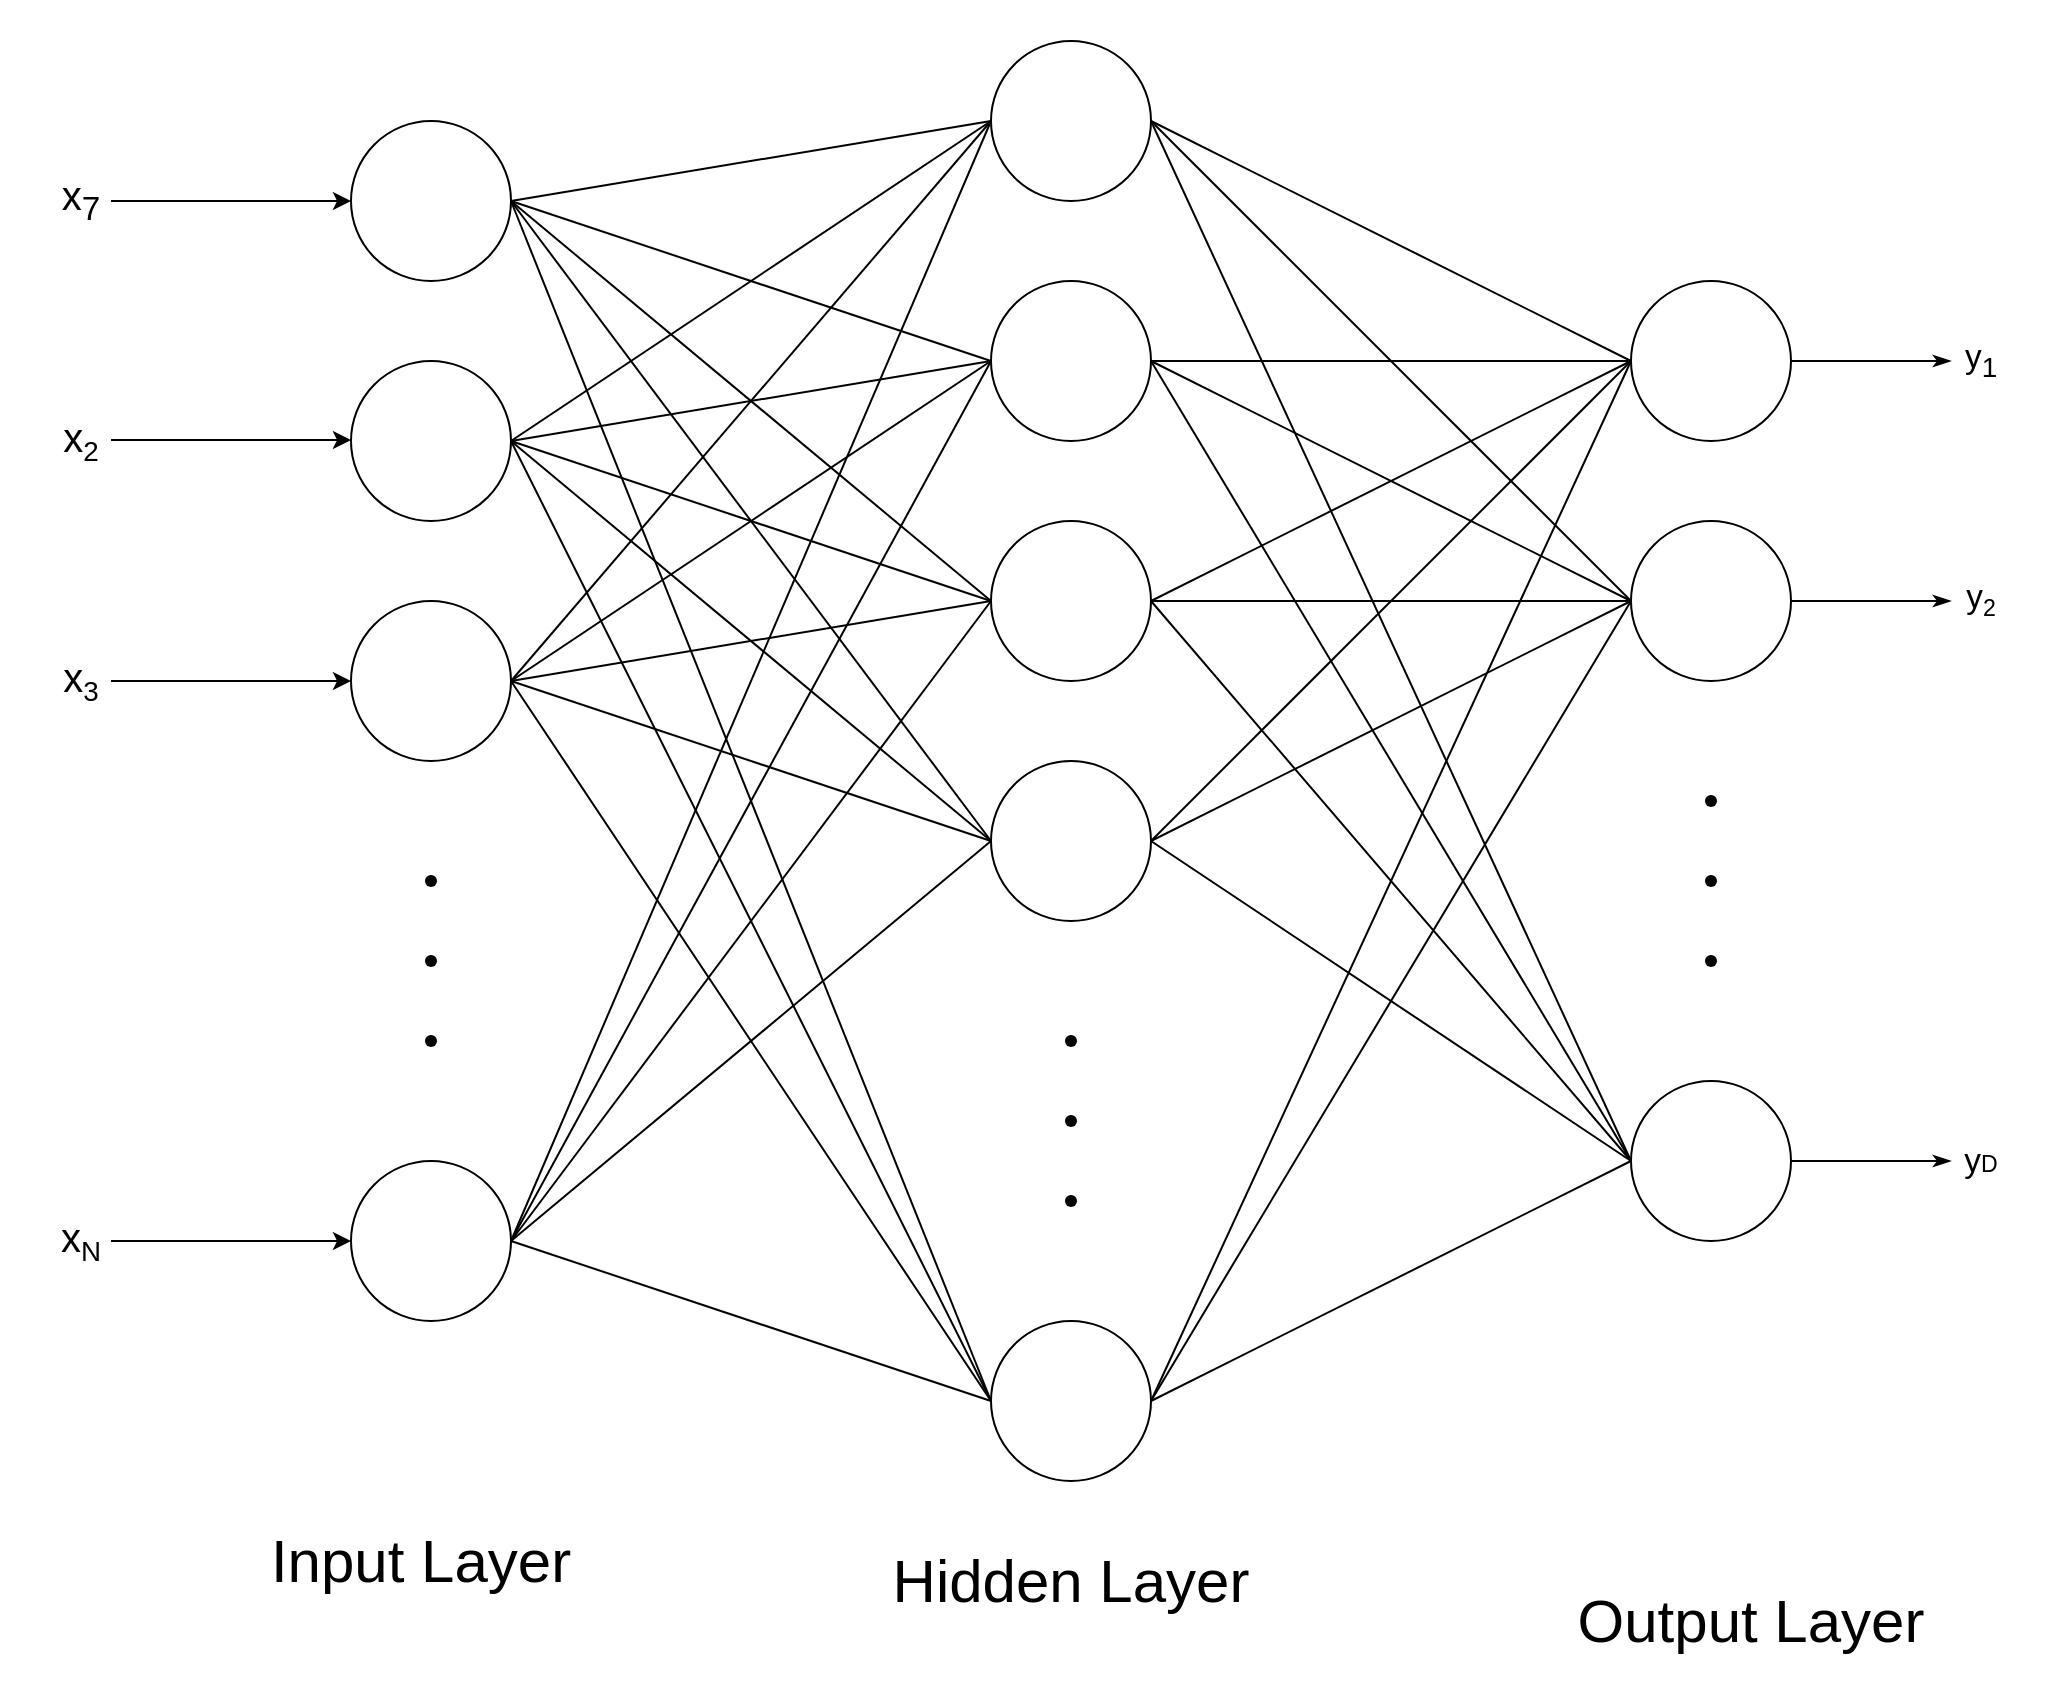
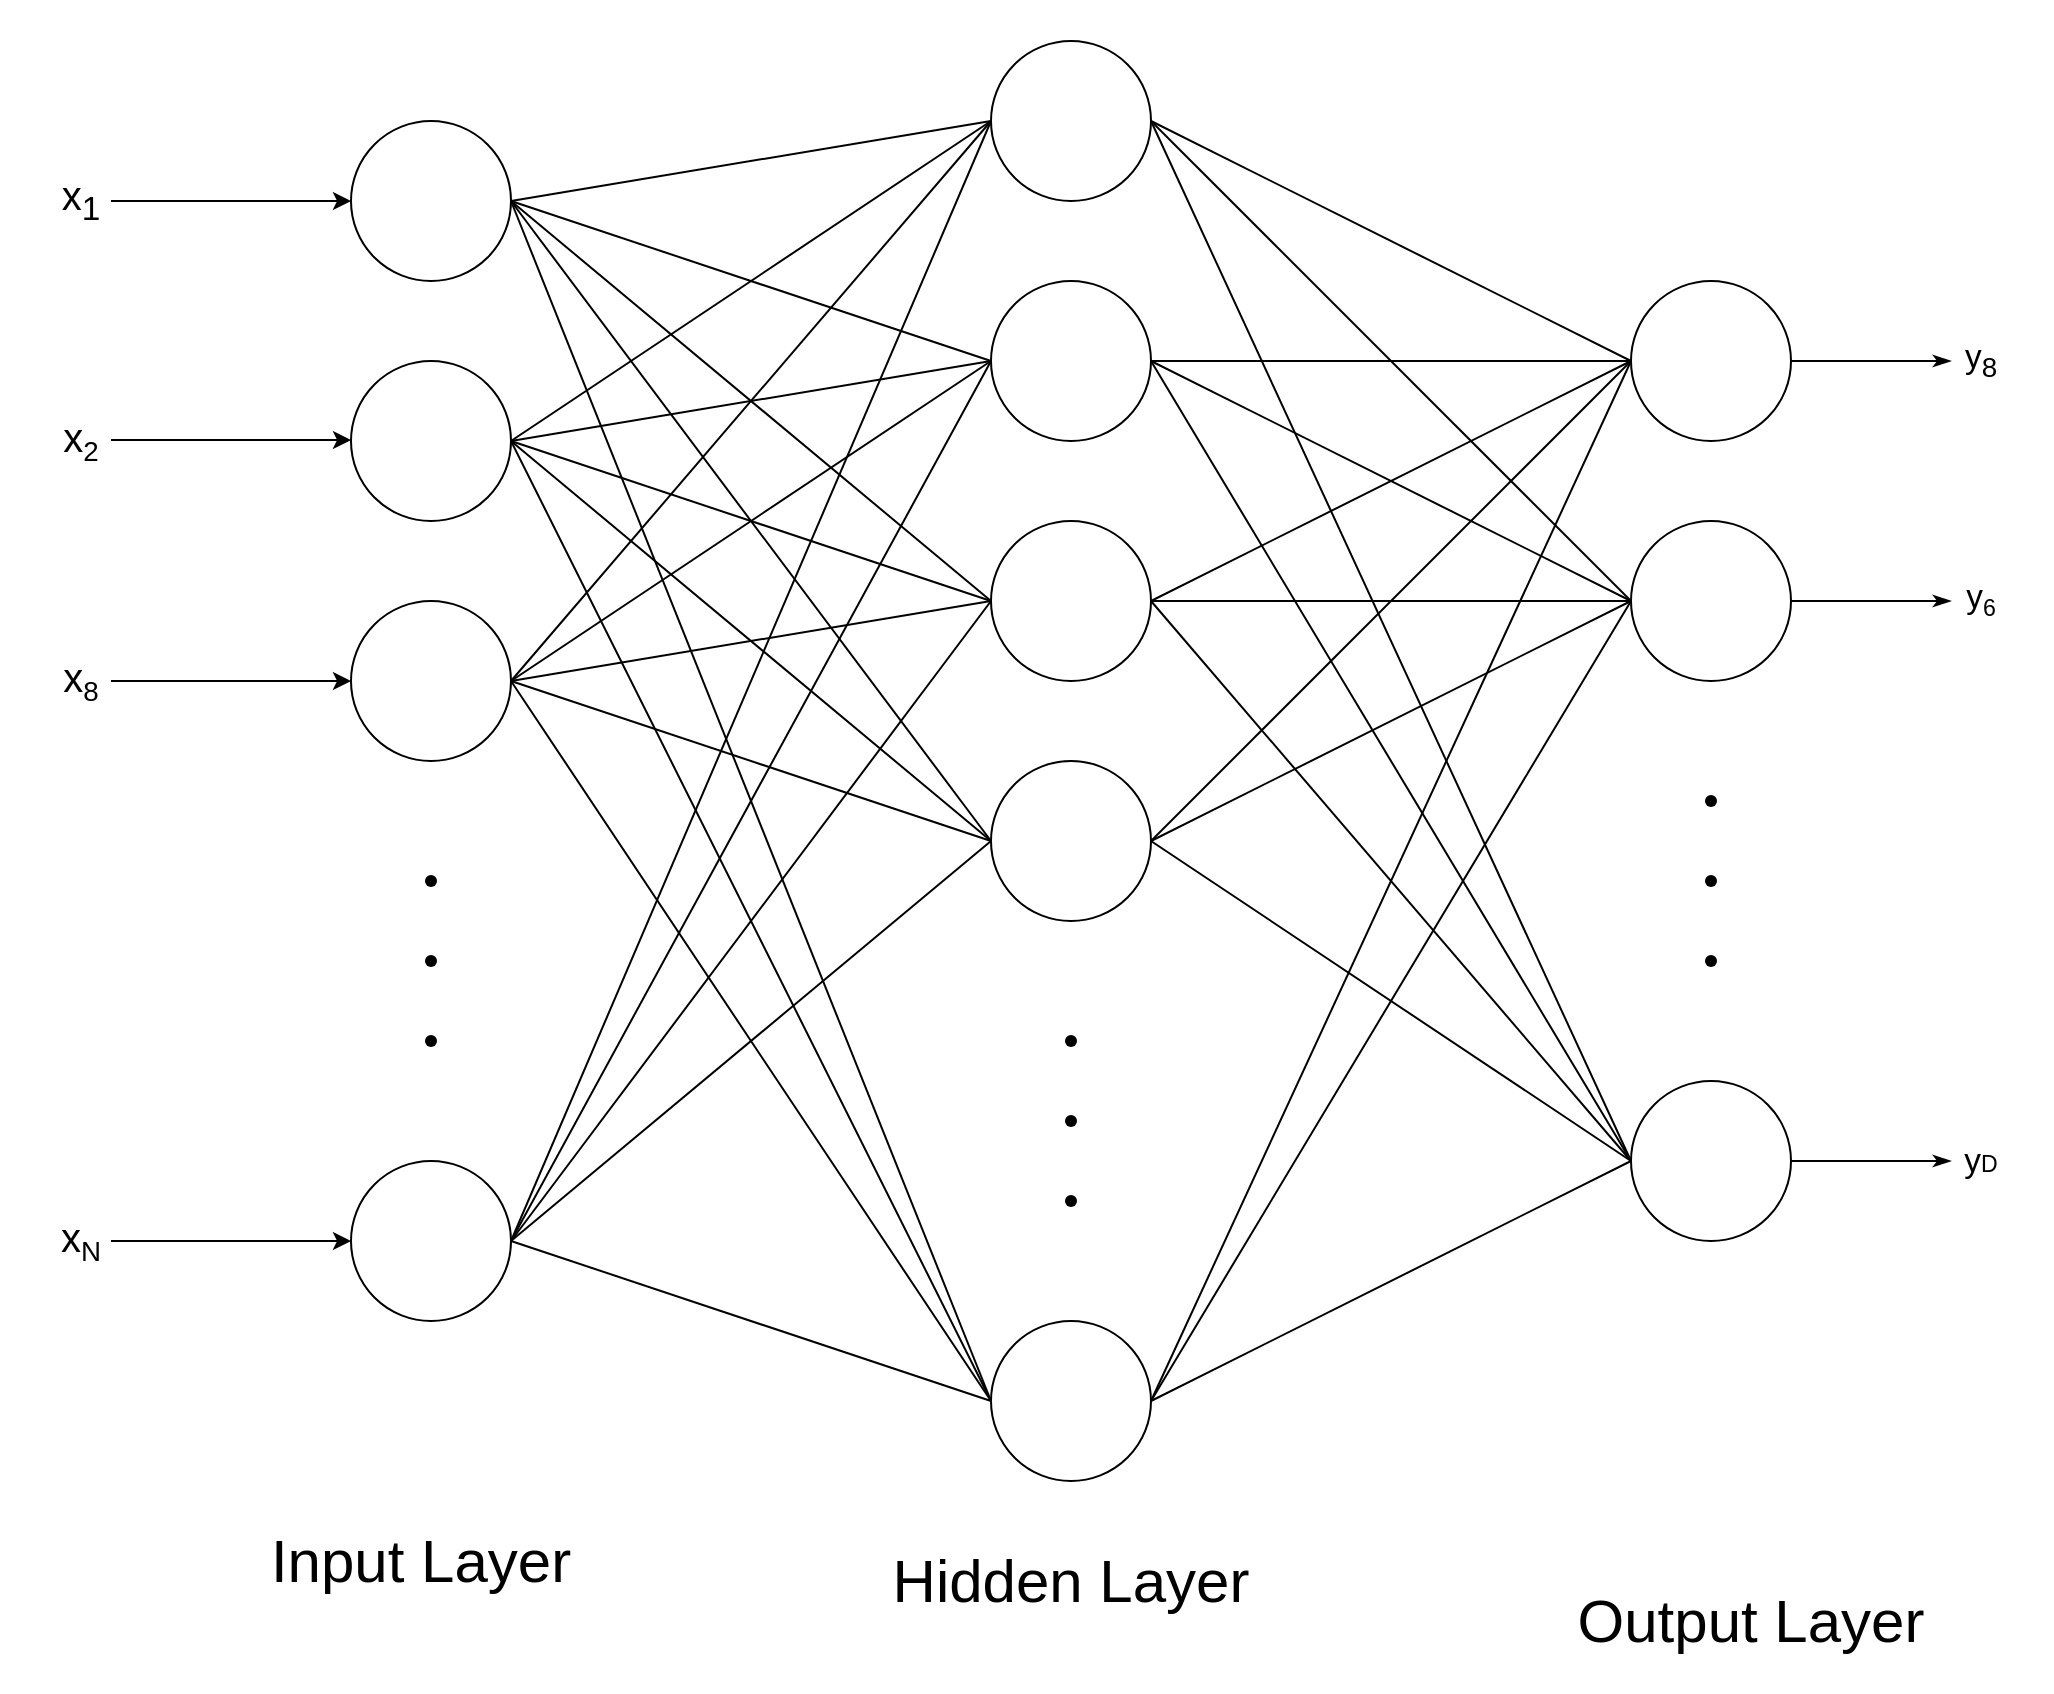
- <mxCell id="65" value="&lt;font style=&quot;font-size: 20px&quot;&gt;x&lt;sub&gt;7&lt;/sub&gt;&lt;/font&gt;" style="text;html=1;align=center;verticalAlign=middle;resizable=0;points=[];autosize=1;strokeColor=none;" parent="1" vertex="1"><mxGeometry x="25" y="85" width="30" height="30" as="geometry" /></mxCell>
+ <mxCell id="65" value="&lt;font style=&quot;font-size: 20px&quot;&gt;x&lt;sub&gt;1&lt;/sub&gt;&lt;/font&gt;" style="text;html=1;align=center;verticalAlign=middle;resizable=0;points=[];autosize=1;strokeColor=none;" parent="1" vertex="1"><mxGeometry x="25" y="85" width="30" height="30" as="geometry" /></mxCell>
- <mxCell id="69" value="&lt;span style=&quot;font-size: 16.667px&quot;&gt;y&lt;sub&gt;1&lt;/sub&gt;&lt;/span&gt;" style="text;html=1;align=center;verticalAlign=middle;resizable=0;points=[];autosize=1;strokeColor=none;" parent="1" vertex="1"><mxGeometry x="975" y="170" width="30" height="20" as="geometry" /></mxCell>
+ <mxCell id="69" value="&lt;span style=&quot;font-size: 16.667px&quot;&gt;y&lt;sub&gt;8&lt;/sub&gt;&lt;/span&gt;" style="text;html=1;align=center;verticalAlign=middle;resizable=0;points=[];autosize=1;strokeColor=none;" parent="1" vertex="1"><mxGeometry x="975" y="170" width="30" height="20" as="geometry" /></mxCell>
- <mxCell id="70" value="&lt;span style=&quot;font-size: 16.667px&quot;&gt;y&lt;/span&gt;&lt;span style=&quot;font-size: 13.889px&quot;&gt;&lt;sub&gt;2&lt;/sub&gt;&lt;/span&gt;" style="text;html=1;align=center;verticalAlign=middle;resizable=0;points=[];autosize=1;strokeColor=none;" parent="1" vertex="1"><mxGeometry x="975" y="290" width="30" height="20" as="geometry" /></mxCell>
+ <mxCell id="70" value="&lt;span style=&quot;font-size: 16.667px&quot;&gt;y&lt;/span&gt;&lt;span style=&quot;font-size: 13.889px&quot;&gt;&lt;sub&gt;6&lt;/sub&gt;&lt;/span&gt;" style="text;html=1;align=center;verticalAlign=middle;resizable=0;points=[];autosize=1;strokeColor=none;" parent="1" vertex="1"><mxGeometry x="975" y="290" width="30" height="20" as="geometry" /></mxCell>
- <mxCell id="67" value="&lt;font style=&quot;font-size: 20px&quot;&gt;x&lt;/font&gt;&lt;font style=&quot;font-size: 16.667px&quot;&gt;&lt;sub&gt;3&lt;/sub&gt;&lt;/font&gt;" style="text;html=1;align=center;verticalAlign=middle;resizable=0;points=[];autosize=1;strokeColor=none;" parent="1" vertex="1"><mxGeometry x="25" y="325" width="30" height="30" as="geometry" /></mxCell>
+ <mxCell id="67" value="&lt;font style=&quot;font-size: 20px&quot;&gt;x&lt;/font&gt;&lt;font style=&quot;font-size: 16.667px&quot;&gt;&lt;sub&gt;8&lt;/sub&gt;&lt;/font&gt;" style="text;html=1;align=center;verticalAlign=middle;resizable=0;points=[];autosize=1;strokeColor=none;" parent="1" vertex="1"><mxGeometry x="25" y="325" width="30" height="30" as="geometry" /></mxCell>
